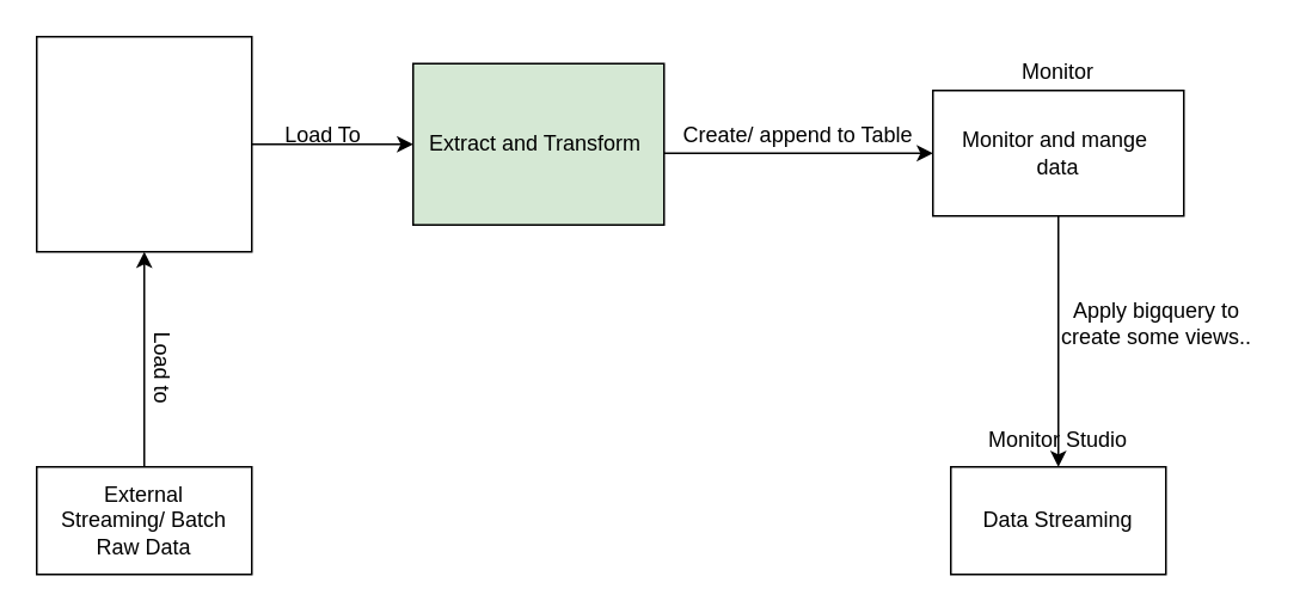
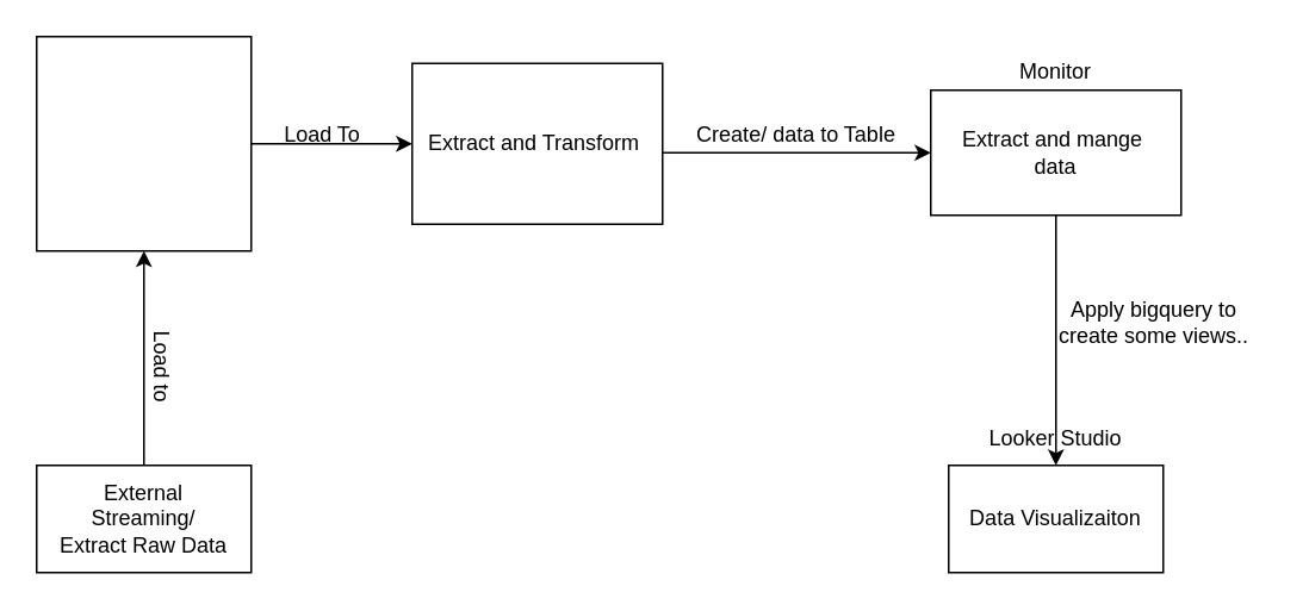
- <mxCell id="12" value="Create/ append to Table" style="text;strokeColor=none;align=center;fillColor=none;html=1;verticalAlign=middle;whiteSpace=wrap;rounded=0;" vertex="1" parent="1"><mxGeometry x="370" y="60" width="150" height="30" as="geometry" /></mxCell>
+ <mxCell id="12" value="Create/ data to Table" style="text;strokeColor=none;align=center;fillColor=none;html=1;verticalAlign=middle;whiteSpace=wrap;rounded=0;" vertex="1" parent="1"><mxGeometry x="370" y="60" width="150" height="30" as="geometry" /></mxCell>
- <mxCell id="9" value="Extract and Transform&amp;nbsp;" style="rounded=0;whiteSpace=wrap;html=1;fillColor=#d5e8d4;" vertex="1" parent="1"><mxGeometry x="230" y="35" width="140" height="90" as="geometry" /></mxCell>
+ <mxCell id="9" value="Extract and Transform&amp;nbsp;" style="rounded=0;whiteSpace=wrap;html=1;" vertex="1" parent="1"><mxGeometry x="230" y="35" width="140" height="90" as="geometry" /></mxCell>
- <mxCell id="13" value="Monitor and mange&amp;nbsp;&lt;div&gt;data&lt;/div&gt;" style="rounded=0;whiteSpace=wrap;html=1;" vertex="1" parent="1"><mxGeometry x="520" y="50" width="140" height="70" as="geometry" /></mxCell>
+ <mxCell id="13" value="Extract and mange&amp;nbsp;&lt;div&gt;data&lt;/div&gt;" style="rounded=0;whiteSpace=wrap;html=1;" vertex="1" parent="1"><mxGeometry x="520" y="50" width="140" height="70" as="geometry" /></mxCell>
- <mxCell id="18" value="Monitor Studio" style="text;strokeColor=none;align=center;fillColor=none;html=1;verticalAlign=middle;whiteSpace=wrap;rounded=0;" vertex="1" parent="1"><mxGeometry x="510" y="230" width="160" height="30" as="geometry" /></mxCell>
+ <mxCell id="18" value="Looker Studio" style="text;strokeColor=none;align=center;fillColor=none;html=1;verticalAlign=middle;whiteSpace=wrap;rounded=0;" vertex="1" parent="1"><mxGeometry x="510" y="230" width="160" height="30" as="geometry" /></mxCell>
- <mxCell id="6" value="External Streaming/ Batch Raw Data" style="text;strokeColor=none;align=center;fillColor=none;html=1;verticalAlign=middle;whiteSpace=wrap;rounded=0;" vertex="1" parent="1"><mxGeometry x="30" y="260" width="100" height="60" as="geometry" /></mxCell>
+ <mxCell id="6" value="External Streaming/ Extract Raw Data" style="text;strokeColor=none;align=center;fillColor=none;html=1;verticalAlign=middle;whiteSpace=wrap;rounded=0;" vertex="1" parent="1"><mxGeometry x="30" y="260" width="100" height="60" as="geometry" /></mxCell>
- <mxCell id="16" value="Data Streaming" style="text;strokeColor=none;align=center;fillColor=none;html=1;verticalAlign=middle;whiteSpace=wrap;rounded=0;" vertex="1" parent="1"><mxGeometry x="530" y="275" width="120" height="30" as="geometry" /></mxCell>
+ <mxCell id="16" value="Data Visualizaiton" style="text;strokeColor=none;align=center;fillColor=none;html=1;verticalAlign=middle;whiteSpace=wrap;rounded=0;" vertex="1" parent="1"><mxGeometry x="530" y="275" width="120" height="30" as="geometry" /></mxCell>
